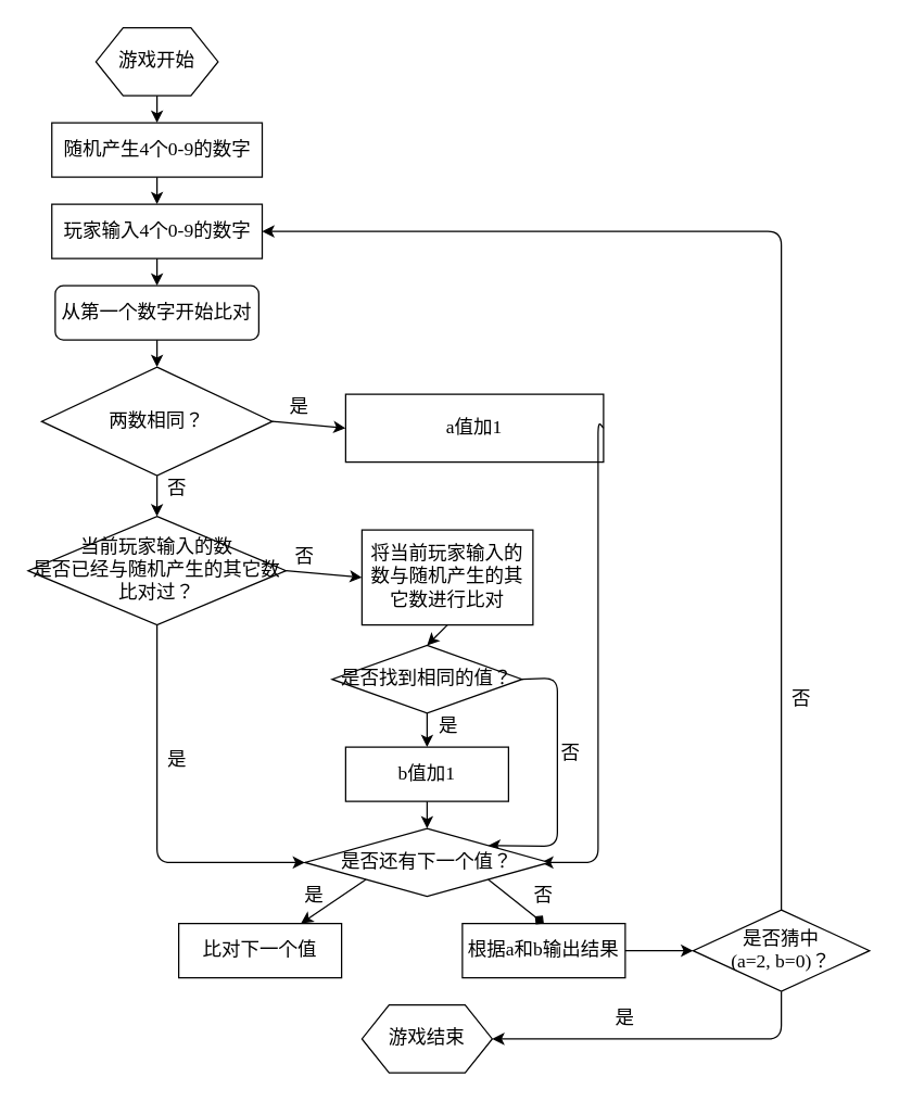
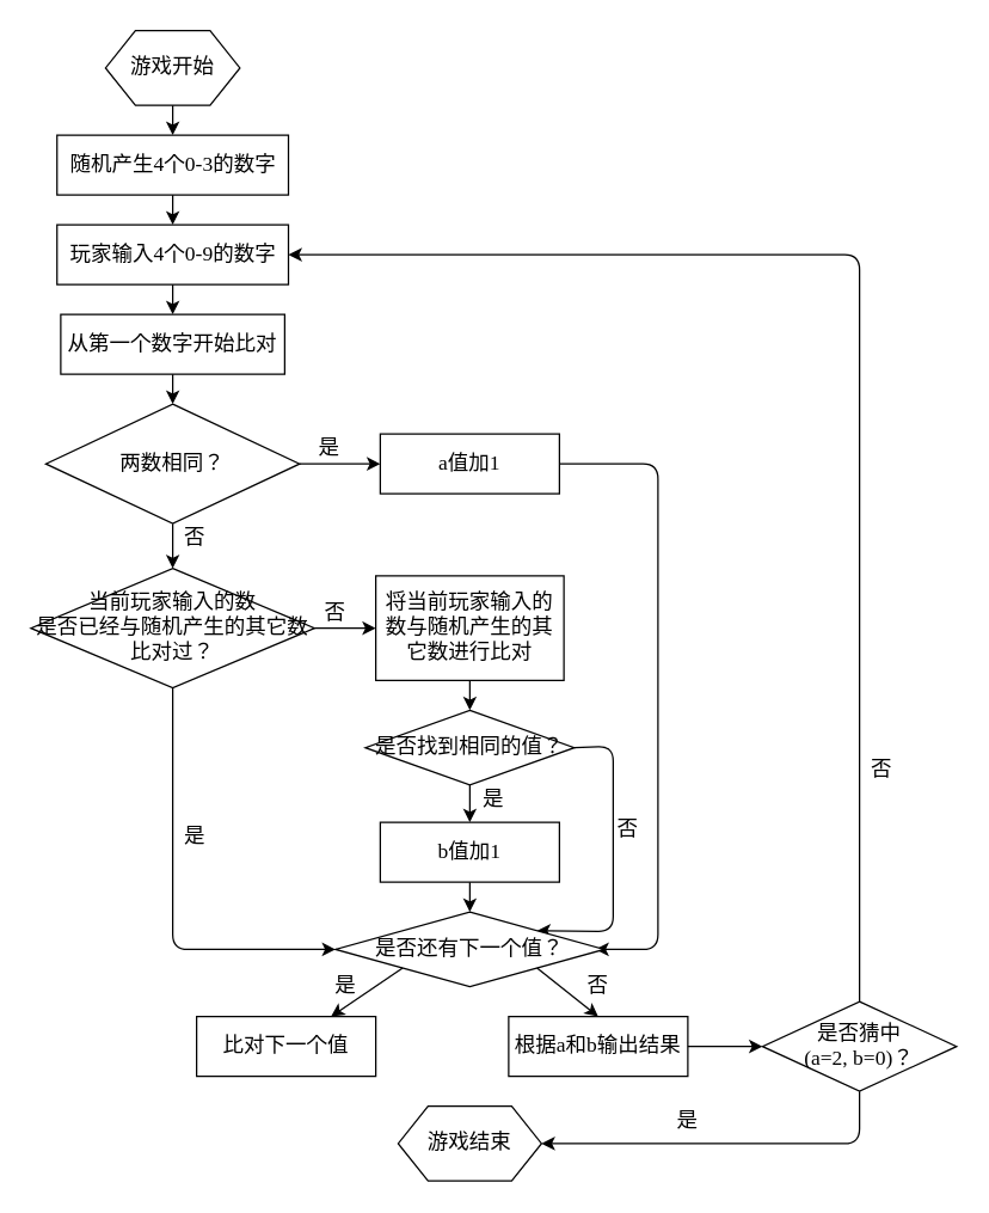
- <mxCell id="3" value="随机产生4个0-9的数字" style="rounded=0;whiteSpace=wrap;html=1;fontSize=14;fontFamily=Times New Roman;" vertex="1" parent="1"><mxGeometry x="37.5" y="90" width="155" height="40" as="geometry" /></mxCell>
+ <mxCell id="3" value="随机产生4个0-3的数字" style="rounded=0;whiteSpace=wrap;html=1;fontSize=14;fontFamily=Times New Roman;" vertex="1" parent="1"><mxGeometry x="37.5" y="90" width="155" height="40" as="geometry" /></mxCell>
- <mxCell id="5" value="从第一个数字开始比对" style="whiteSpace=wrap;html=1;fontFamily=Times New Roman;fontSize=14;rounded=1;" vertex="1" parent="1"><mxGeometry x="40" y="210" width="150" height="40" as="geometry" /></mxCell>
+ <mxCell id="5" value="从第一个数字开始比对" style="rounded=0;whiteSpace=wrap;html=1;fontFamily=Times New Roman;fontSize=14;" vertex="1" parent="1"><mxGeometry x="40" y="210" width="150" height="40" as="geometry" /></mxCell>
- <mxCell id="7" value="a值加1" style="rounded=0;whiteSpace=wrap;html=1;fontFamily=Times New Roman;fontSize=14;" vertex="1" parent="1"><mxGeometry x="254" y="290" width="190" height="50" as="geometry" /></mxCell>
+ <mxCell id="7" value="a值加1" style="rounded=0;whiteSpace=wrap;html=1;fontFamily=Times New Roman;fontSize=14;" vertex="1" parent="1"><mxGeometry x="254" y="290" width="120" height="40" as="geometry" /></mxCell>
- <mxCell id="10" value="将当前玩家输入的数与随机产生的其它数进行比对" style="rounded=0;whiteSpace=wrap;html=1;fontFamily=Times New Roman;fontSize=14;" vertex="1" parent="1"><mxGeometry x="266" y="390" width="126" height="70" as="geometry" /></mxCell>
+ <mxCell id="10" value="将当前玩家输入的数与随机产生的其它数进行比对" style="rounded=0;whiteSpace=wrap;html=1;fontFamily=Times New Roman;fontSize=14;" vertex="1" parent="1"><mxGeometry x="251" y="385" width="126" height="70" as="geometry" /></mxCell>
- <mxCell id="36" value="" style="endArrow=diamond;html=1;fontFamily=Times New Roman;fontSize=14;exitX=1;exitY=1;exitDx=0;exitDy=0;entryX=0.5;entryY=0;entryDx=0;entryDy=0;" edge="1" parent="1" source="31" target="35"><mxGeometry width="50" height="50" relative="1" as="geometry"><mxPoint x="600" y="690" as="sourcePoint" /><mxPoint x="650" y="640" as="targetPoint" /></mxGeometry></mxCell>
+ <mxCell id="36" value="" style="endArrow=classic;html=1;fontFamily=Times New Roman;fontSize=14;exitX=1;exitY=1;exitDx=0;exitDy=0;entryX=0.5;entryY=0;entryDx=0;entryDy=0;" edge="1" parent="1" source="31" target="35"><mxGeometry width="50" height="50" relative="1" as="geometry"><mxPoint x="600" y="690" as="sourcePoint" /><mxPoint x="650" y="640" as="targetPoint" /></mxGeometry></mxCell>
